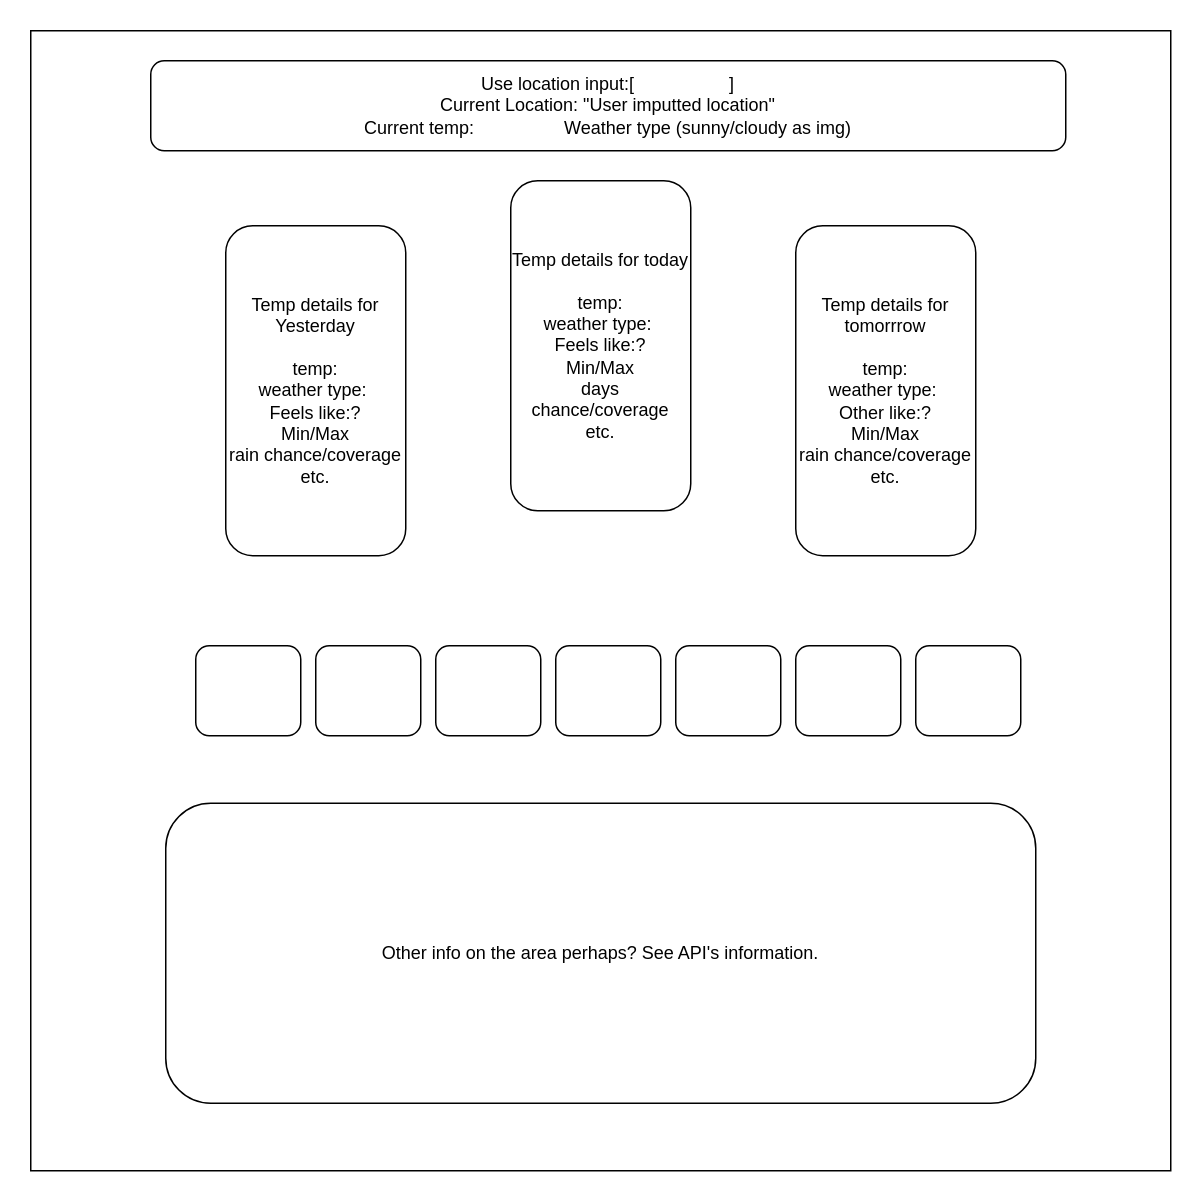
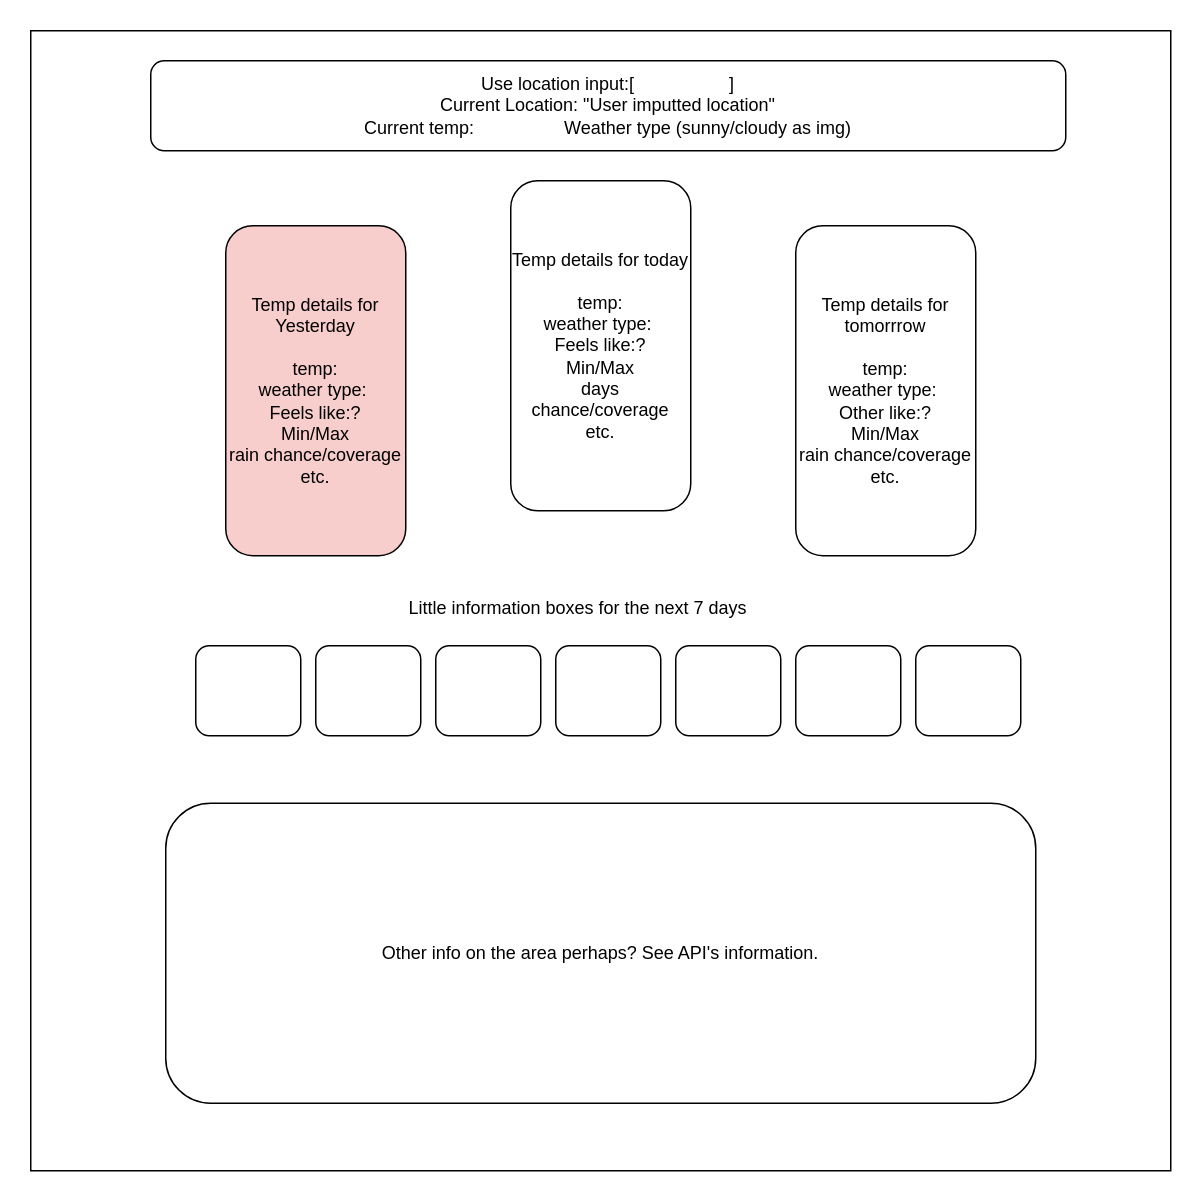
- <mxCell id="6" value="Temp details for Yesterday&lt;br&gt;&lt;br&gt;temp:&lt;br&gt;weather type:&amp;nbsp;&lt;br&gt;Feels like:?&lt;br&gt;Min/Max&lt;br&gt;rain chance/coverage&lt;br&gt;etc." style="rounded=1;whiteSpace=wrap;html=1;" vertex="1" parent="1"><mxGeometry x="150" y="150" width="120" height="220" as="geometry" /></mxCell>
+ <mxCell id="6" value="Temp details for Yesterday&lt;br&gt;&lt;br&gt;temp:&lt;br&gt;weather type:&amp;nbsp;&lt;br&gt;Feels like:?&lt;br&gt;Min/Max&lt;br&gt;rain chance/coverage&lt;br&gt;etc." style="rounded=1;whiteSpace=wrap;html=1;fillColor=#f8cecc;" vertex="1" parent="1"><mxGeometry x="150" y="150" width="120" height="220" as="geometry" /></mxCell>
+ <mxCell id="14" value="Little information boxes for the next 7 days" style="text;html=1;strokeColor=none;fillColor=none;align=center;verticalAlign=middle;whiteSpace=wrap;rounded=0;" vertex="1" parent="1"><mxGeometry x="180" y="390" width="410" height="30" as="geometry" /></mxCell>
